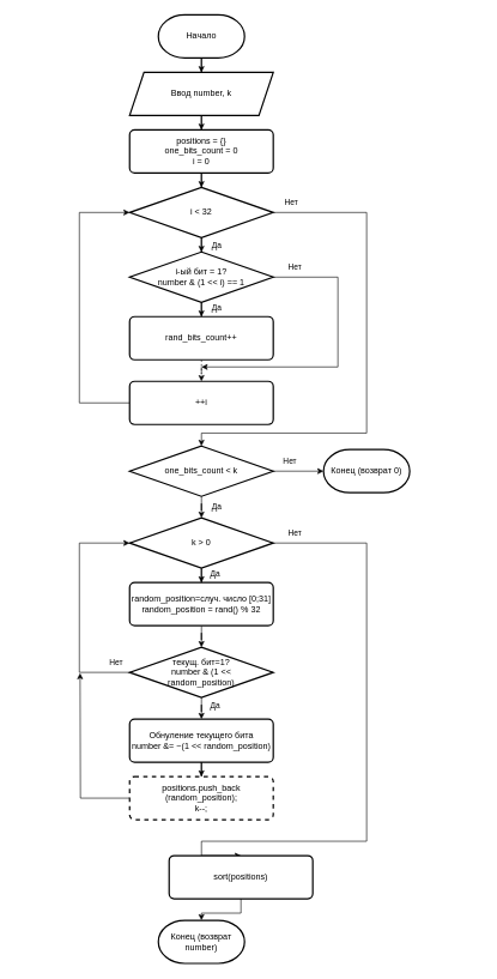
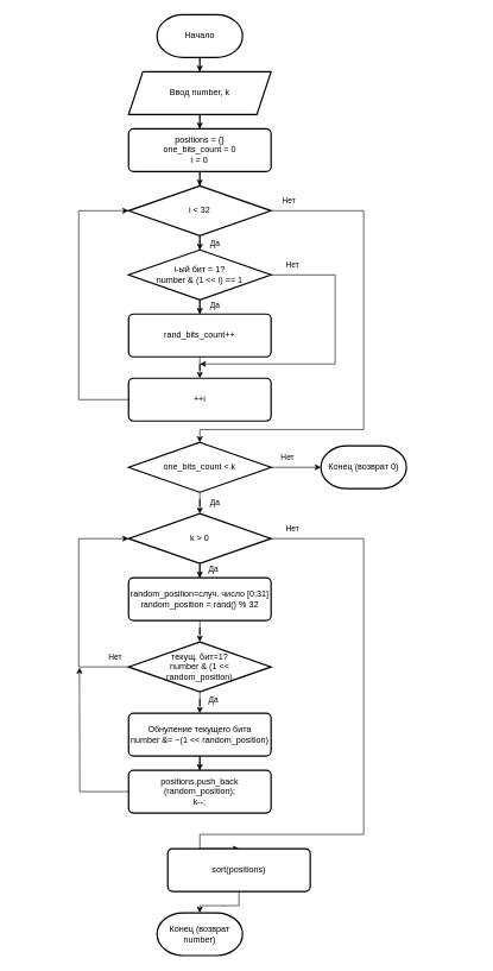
- <mxCell id="22" value="" style="edgeStyle=orthogonalEdgeStyle;rounded=0;orthogonalLoop=1;jettySize=auto;html=1;dashed=1;" edge="1" parent="1" source="23" target="16"><mxGeometry relative="1" as="geometry" /></mxCell>
+ <mxCell id="22" value="" style="edgeStyle=orthogonalEdgeStyle;rounded=0;orthogonalLoop=1;jettySize=auto;html=1;" edge="1" parent="1" source="23" target="16"><mxGeometry relative="1" as="geometry" /></mxCell>
- <mxCell id="43" value="positions.push_back&lt;div&gt;(random_position);&lt;div&gt;k--;&lt;br&gt;&lt;/div&gt;&lt;/div&gt;" style="rounded=1;whiteSpace=wrap;html=1;absoluteArcSize=1;arcSize=14;strokeWidth=2;strokeColor=default;align=center;verticalAlign=middle;fillColor=default;dashed=1;" vertex="1" parent="1"><mxGeometry x="180" y="1080" width="200" height="60" as="geometry" /></mxCell>
+ <mxCell id="43" value="positions.push_back&lt;div&gt;(random_position);&lt;div&gt;k--;&lt;br&gt;&lt;/div&gt;&lt;/div&gt;" style="rounded=1;whiteSpace=wrap;html=1;absoluteArcSize=1;arcSize=14;strokeWidth=2;strokeColor=default;align=center;verticalAlign=middle;fillColor=default;" vertex="1" parent="1"><mxGeometry x="180" y="1080" width="200" height="60" as="geometry" /></mxCell>
